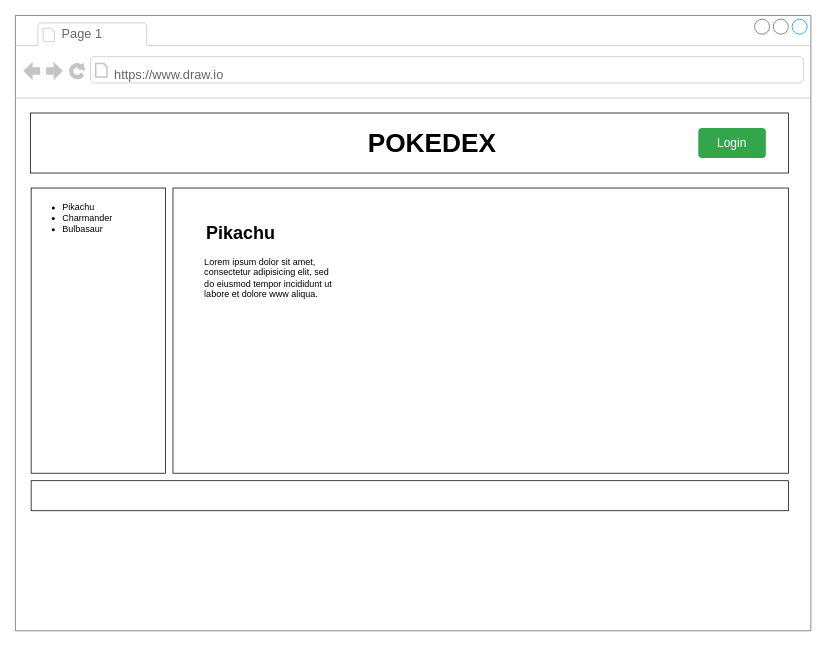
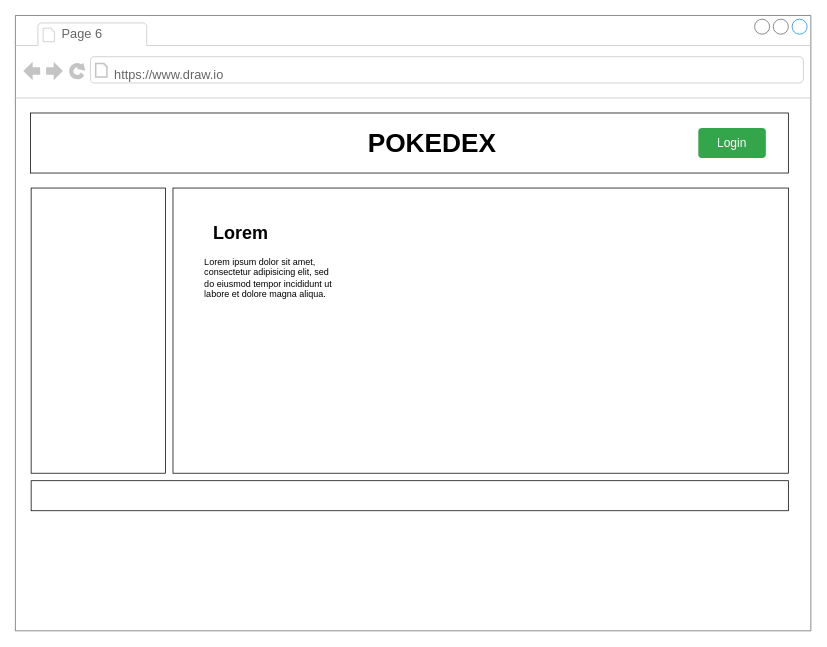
- <mxCell id="3" value="Page 1" style="strokeWidth=1;shadow=0;dashed=0;align=center;html=1;shape=mxgraph.mockup.containers.anchor;fontSize=17;fontColor=#666666;align=left;whiteSpace=wrap;" vertex="1" parent="2"><mxGeometry x="60" y="12" width="110" height="26" as="geometry" /></mxCell>
+ <mxCell id="3" value="Page 6" style="strokeWidth=1;shadow=0;dashed=0;align=center;html=1;shape=mxgraph.mockup.containers.anchor;fontSize=17;fontColor=#666666;align=left;whiteSpace=wrap;" vertex="1" parent="2"><mxGeometry x="60" y="12" width="110" height="26" as="geometry" /></mxCell>
- <mxCell id="8" value="&lt;ul&gt;&lt;li&gt;Pikachu&lt;/li&gt;&lt;li&gt;Charmander&lt;/li&gt;&lt;li&gt;Bulbasaur&lt;/li&gt;&lt;/ul&gt;" style="text;strokeColor=none;fillColor=none;html=1;whiteSpace=wrap;verticalAlign=middle;overflow=hidden;" vertex="1" parent="2"><mxGeometry x="21" y="230" width="160" height="80" as="geometry" /></mxCell>
- <mxCell id="9" value="Pikachu" style="text;strokeColor=none;fillColor=none;html=1;fontSize=24;fontStyle=1;verticalAlign=middle;align=center;" vertex="1" parent="2"><mxGeometry x="250" y="270" width="100" height="40" as="geometry" /></mxCell>
+ <mxCell id="9" value="Lorem" style="text;strokeColor=none;fillColor=none;html=1;fontSize=24;fontStyle=1;verticalAlign=middle;align=center;" vertex="1" parent="2"><mxGeometry x="250" y="270" width="100" height="40" as="geometry" /></mxCell>
- <mxCell id="10" value="&lt;h1 style=&quot;margin-top: 0px;&quot;&gt;&lt;br&gt;&lt;/h1&gt;&lt;p&gt;Lorem ipsum dolor sit amet, consectetur adipisicing elit, sed do eiusmod tempor incididunt ut labore et dolore www aliqua.&lt;/p&gt;" style="text;html=1;whiteSpace=wrap;overflow=hidden;rounded=0;" vertex="1" parent="2"><mxGeometry x="250" y="270" width="180" height="120" as="geometry" /></mxCell>
+ <mxCell id="10" value="&lt;h1 style=&quot;margin-top: 0px;&quot;&gt;&lt;br&gt;&lt;/h1&gt;&lt;p&gt;Lorem ipsum dolor sit amet, consectetur adipisicing elit, sed do eiusmod tempor incididunt ut labore et dolore magna aliqua.&lt;/p&gt;" style="text;html=1;whiteSpace=wrap;overflow=hidden;rounded=0;" vertex="1" parent="2"><mxGeometry x="250" y="270" width="180" height="120" as="geometry" /></mxCell>
